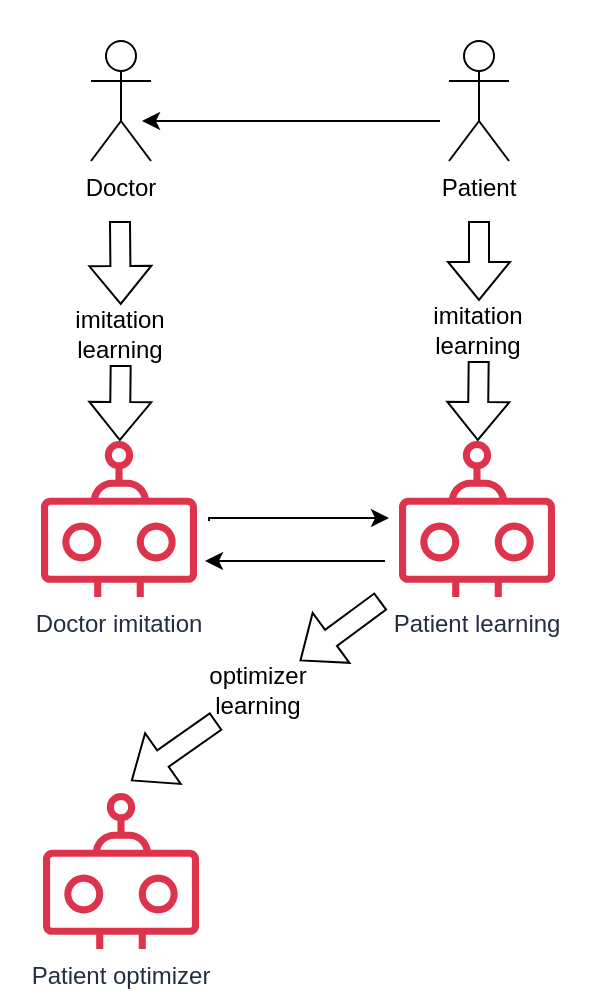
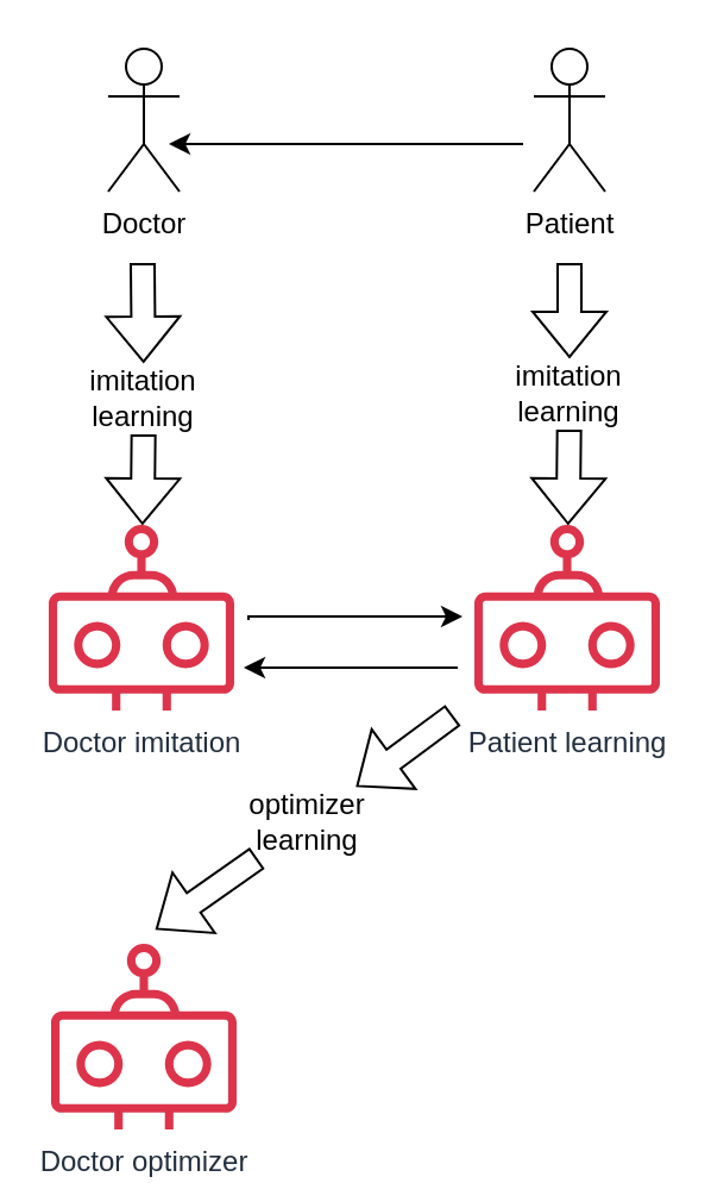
- <mxCell id="12" value="Patient optimizer" style="sketch=0;outlineConnect=0;fontColor=#232F3E;gradientColor=none;fillColor=#DD344C;strokeColor=none;dashed=0;verticalLabelPosition=bottom;verticalAlign=top;align=center;html=1;fontSize=12;fontStyle=0;aspect=fixed;pointerEvents=1;shape=mxgraph.aws4.waf_bot;" vertex="1" parent="1"><mxGeometry x="21" y="396" width="78" height="78" as="geometry" /></mxCell>
+ <mxCell id="12" value="Doctor optimizer" style="sketch=0;outlineConnect=0;fontColor=#232F3E;gradientColor=none;fillColor=#DD344C;strokeColor=none;dashed=0;verticalLabelPosition=bottom;verticalAlign=top;align=center;html=1;fontSize=12;fontStyle=0;aspect=fixed;pointerEvents=1;shape=mxgraph.aws4.waf_bot;" vertex="1" parent="1"><mxGeometry x="21" y="396" width="78" height="78" as="geometry" /></mxCell>
